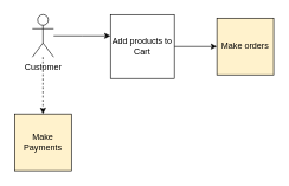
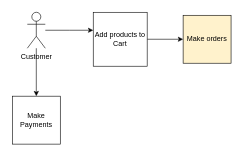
- <mxCell id="3" value="" style="edgeStyle=orthogonalEdgeStyle;rounded=0;orthogonalLoop=1;jettySize=auto;html=1;dashed=1;" edge="1" parent="1" source="4" target="6"><mxGeometry relative="1" as="geometry" /></mxCell>
+ <mxCell id="3" value="" style="edgeStyle=orthogonalEdgeStyle;rounded=0;orthogonalLoop=1;jettySize=auto;html=1;" edge="1" parent="1" source="4" target="6"><mxGeometry relative="1" as="geometry" /></mxCell>
- <mxCell id="6" value="Make Payments" style="whiteSpace=wrap;html=1;aspect=fixed;fillColor=#fff2cc;" vertex="1" parent="1"><mxGeometry x="20" y="160" width="80" height="80" as="geometry" /></mxCell>
+ <mxCell id="6" value="Make Payments" style="whiteSpace=wrap;html=1;aspect=fixed;" vertex="1" parent="1"><mxGeometry x="20" y="160" width="80" height="80" as="geometry" /></mxCell>
